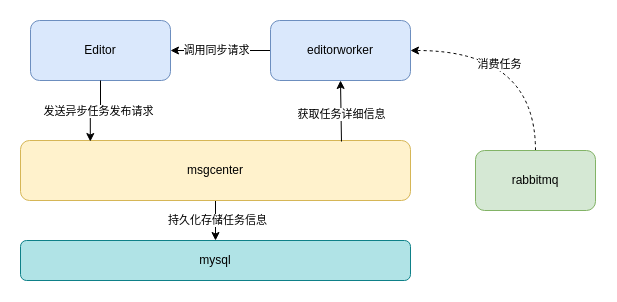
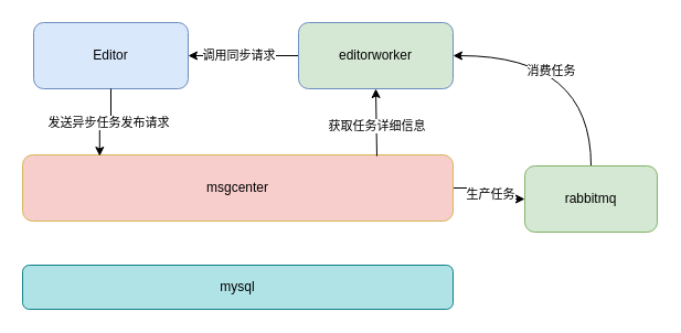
- <mxCell id="5" value="editorworker" style="rounded=1;whiteSpace=wrap;html=1;fillColor=#dae8fc;strokeColor=#6c8ebf;" vertex="1" parent="1"><mxGeometry x="270" y="20" width="140" height="60" as="geometry" /></mxCell>
+ <mxCell id="5" value="editorworker" style="rounded=1;whiteSpace=wrap;html=1;fillColor=#d5e8d4;strokeColor=#6c8ebf;" vertex="1" parent="1"><mxGeometry x="270" y="20" width="140" height="60" as="geometry" /></mxCell>
- <mxCell id="14" style="edgeStyle=orthogonalEdgeStyle;rounded=0;orthogonalLoop=1;jettySize=auto;html=1;exitX=0.5;exitY=0;exitDx=0;exitDy=0;entryX=1;entryY=0.5;entryDx=0;entryDy=0;curved=1;dashed=1;" edge="1" parent="1" source="16" target="5"><mxGeometry relative="1" as="geometry" /></mxCell>
+ <mxCell id="14" style="edgeStyle=orthogonalEdgeStyle;rounded=0;orthogonalLoop=1;jettySize=auto;html=1;exitX=0.5;exitY=0;exitDx=0;exitDy=0;entryX=1;entryY=0.5;entryDx=0;entryDy=0;curved=1;" edge="1" parent="1" source="16" target="5"><mxGeometry relative="1" as="geometry" /></mxCell>
- <mxCell id="10" value="msgcenter" style="rounded=1;whiteSpace=wrap;html=1;fillColor=#fff2cc;strokeColor=#d6b656;" vertex="1" parent="1"><mxGeometry x="20" y="140" width="390" height="60" as="geometry" /></mxCell>
+ <mxCell id="10" value="msgcenter" style="rounded=1;whiteSpace=wrap;html=1;fillColor=#f8cecc;strokeColor=#d6b656;" vertex="1" parent="1"><mxGeometry x="20" y="140" width="390" height="60" as="geometry" /></mxCell>
+ <mxCell id="8" value="" style="edgeStyle=orthogonalEdgeStyle;rounded=0;orthogonalLoop=1;jettySize=auto;html=1;" edge="1" parent="1" source="10" target="16"><mxGeometry relative="1" as="geometry" /></mxCell>
+ <mxCell id="9" value="生产任务" style="edgeLabel;html=1;align=center;verticalAlign=middle;resizable=0;points=[];" vertex="1" connectable="0" parent="8"><mxGeometry x="0.02" y="1" relative="1" as="geometry"><mxPoint as="offset" /></mxGeometry></mxCell>
- <mxCell id="6" value="" style="edgeStyle=orthogonalEdgeStyle;rounded=0;orthogonalLoop=1;jettySize=auto;html=1;" edge="1" parent="1" source="10" target="11"><mxGeometry relative="1" as="geometry" /></mxCell>
- <mxCell id="7" value="持久化存储任务信息" style="edgeLabel;html=1;align=center;verticalAlign=middle;resizable=0;points=[];" vertex="1" connectable="0" parent="6"><mxGeometry x="-0.05" y="1" relative="1" as="geometry"><mxPoint as="offset" /></mxGeometry></mxCell>
